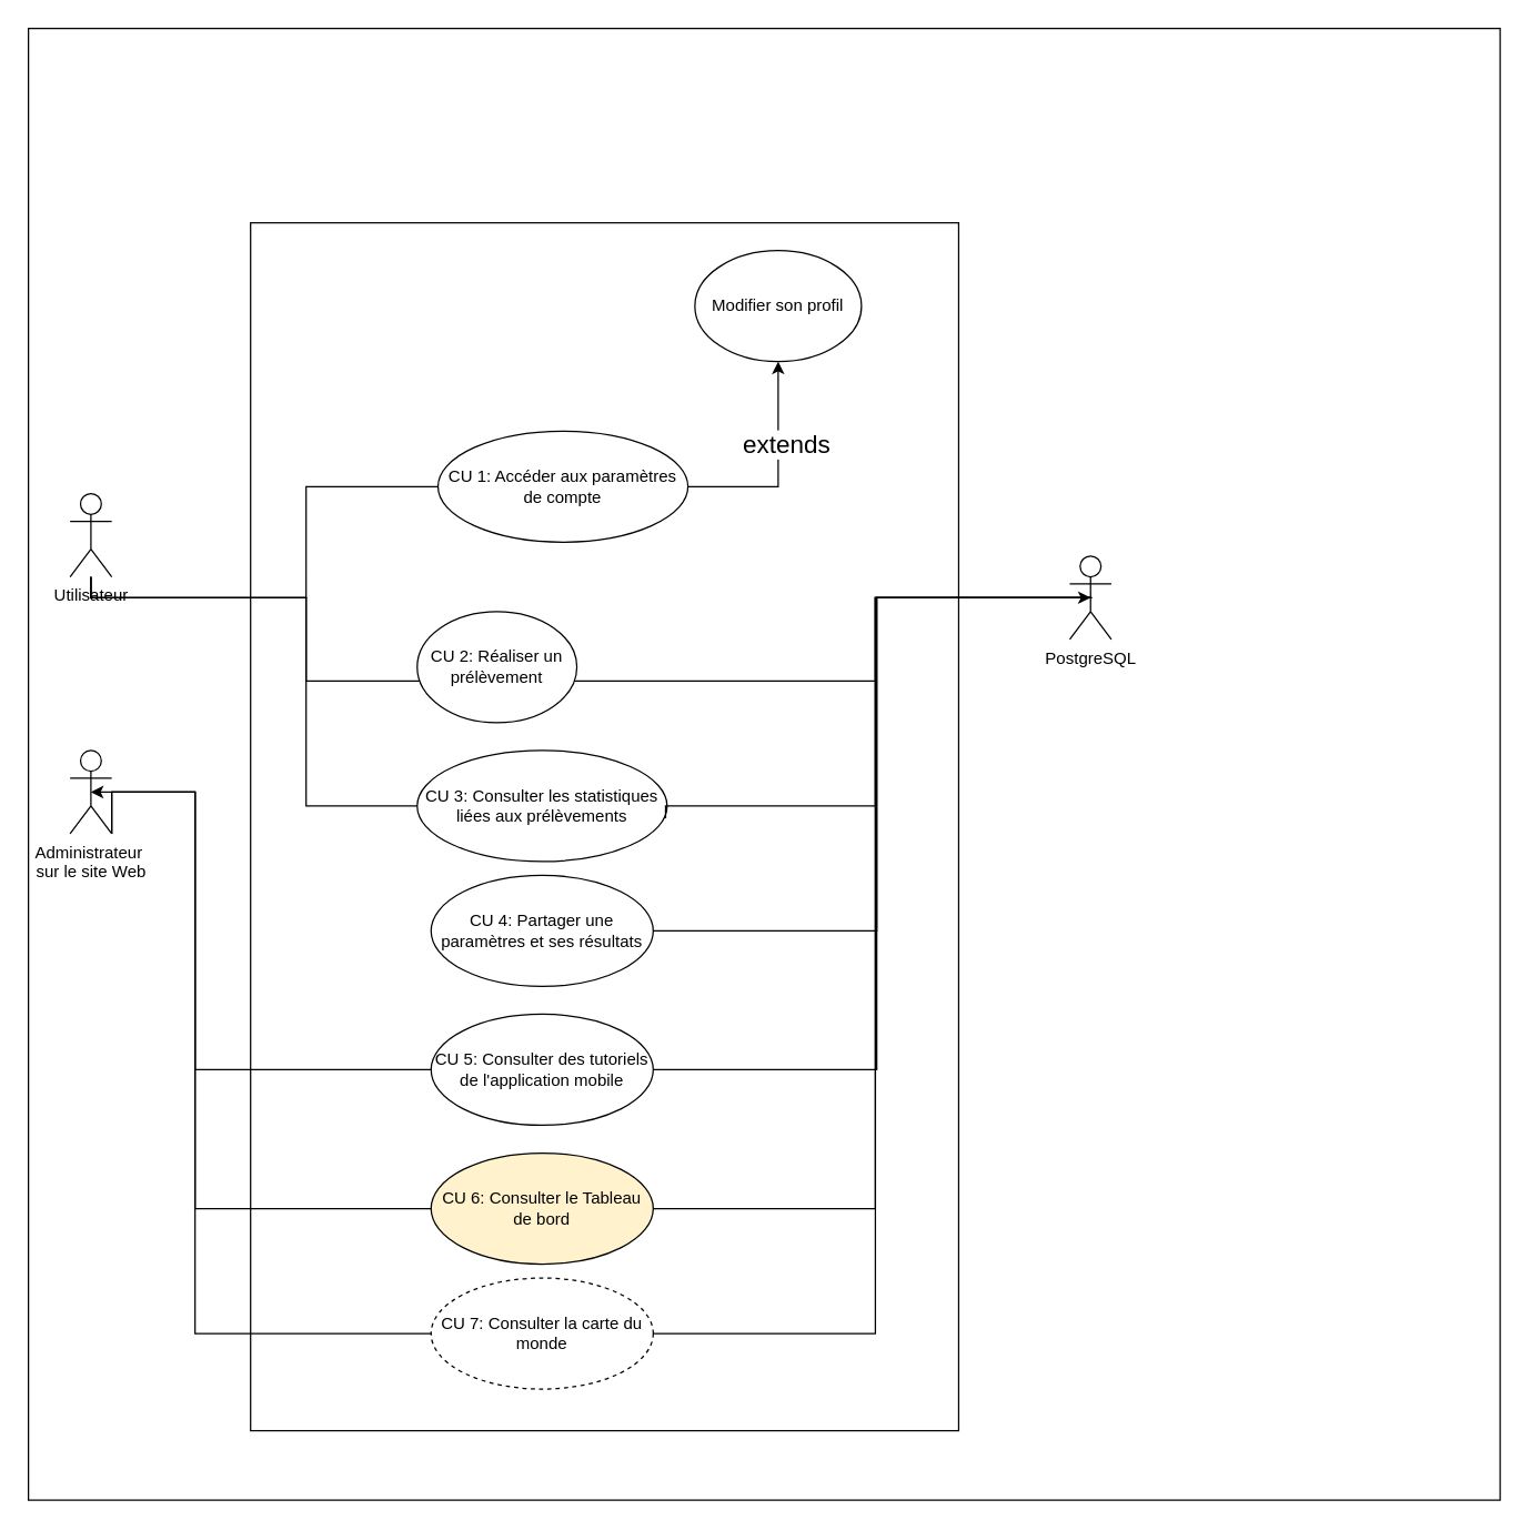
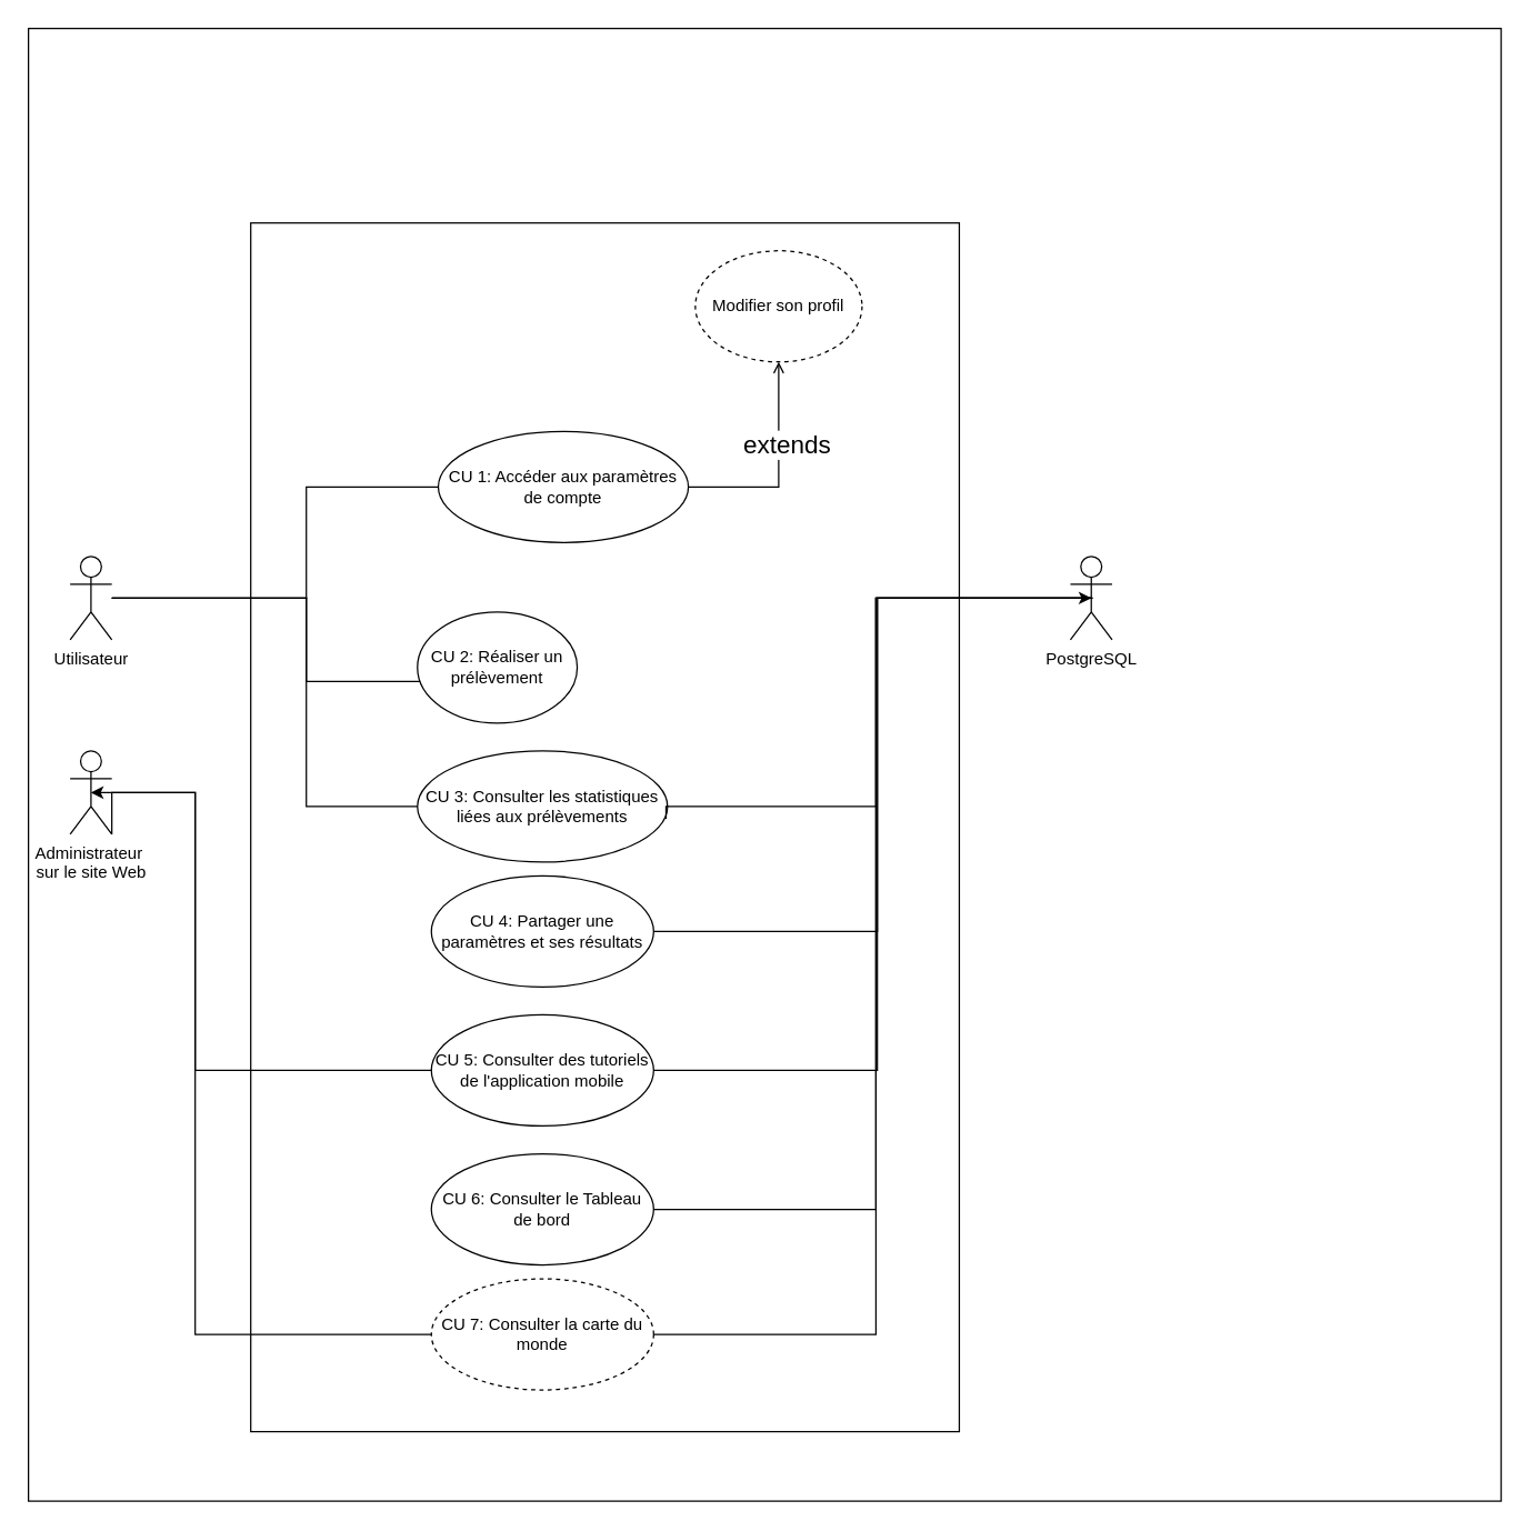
- <mxCell id="28" value="Modifier son profil" style="ellipse;whiteSpace=wrap;html=1;" vertex="1" parent="1"><mxGeometry x="500" y="180" width="120" height="80" as="geometry" /></mxCell>
+ <mxCell id="28" value="Modifier son profil" style="ellipse;whiteSpace=wrap;html=1;dashed=1;" vertex="1" parent="1"><mxGeometry x="500" y="180" width="120" height="80" as="geometry" /></mxCell>
- <mxCell id="6" style="edgeStyle=orthogonalEdgeStyle;rounded=0;orthogonalLoop=1;jettySize=auto;html=1;entryX=0.5;entryY=1;entryDx=0;entryDy=0;" edge="1" parent="1" source="8" target="28"><mxGeometry relative="1" as="geometry" /></mxCell>
+ <mxCell id="6" style="edgeStyle=orthogonalEdgeStyle;rounded=0;orthogonalLoop=1;jettySize=auto;html=1;entryX=0.5;entryY=1;entryDx=0;entryDy=0;endArrow=open;" edge="1" parent="1" source="8" target="28"><mxGeometry relative="1" as="geometry" /></mxCell>
- <mxCell id="3" value="Utilisateur" style="shape=umlActor;verticalLabelPosition=bottom;verticalAlign=top;html=1;outlineConnect=0;" parent="1" vertex="1"><mxGeometry x="50" y="355" width="30" height="60" as="geometry" /></mxCell>
+ <mxCell id="3" value="Utilisateur" style="shape=umlActor;verticalLabelPosition=bottom;verticalAlign=top;html=1;outlineConnect=0;" parent="1" vertex="1"><mxGeometry x="50" y="400" width="30" height="60" as="geometry" /></mxCell>
- <mxCell id="14" style="edgeStyle=orthogonalEdgeStyle;rounded=0;orthogonalLoop=1;jettySize=auto;html=1;entryX=0.5;entryY=0.5;entryDx=0;entryDy=0;entryPerimeter=0;endArrow=none;startFill=0;" parent="1" source="9" target="5" edge="1"><mxGeometry relative="1" as="geometry"><Array as="points"><mxPoint x="630" y="490" /><mxPoint x="630" y="430" /></Array></mxGeometry></mxCell>
- <mxCell id="18" style="edgeStyle=orthogonalEdgeStyle;rounded=0;orthogonalLoop=1;jettySize=auto;html=1;entryX=0;entryY=0.5;entryDx=0;entryDy=0;endArrow=none;startFill=0;exitX=1;exitY=1;exitDx=0;exitDy=0;exitPerimeter=0;" parent="1" source="17" target="16" edge="1"><mxGeometry relative="1" as="geometry"><mxPoint x="129.5" y="530" as="sourcePoint" /><mxPoint x="300" y="750" as="targetPoint" /><Array as="points"><mxPoint x="80" y="570" /><mxPoint x="140" y="570" /><mxPoint x="140" y="870" /></Array></mxGeometry></mxCell>
- <mxCell id="16" value="CU 6: Consulter le Tableau de bord" style="ellipse;whiteSpace=wrap;html=1;fillColor=#fff2cc;" parent="1" vertex="1"><mxGeometry x="310" y="830" width="160" height="80" as="geometry" /></mxCell>
+ <mxCell id="16" value="CU 6: Consulter le Tableau de bord" style="ellipse;whiteSpace=wrap;html=1;" parent="1" vertex="1"><mxGeometry x="310" y="830" width="160" height="80" as="geometry" /></mxCell>
